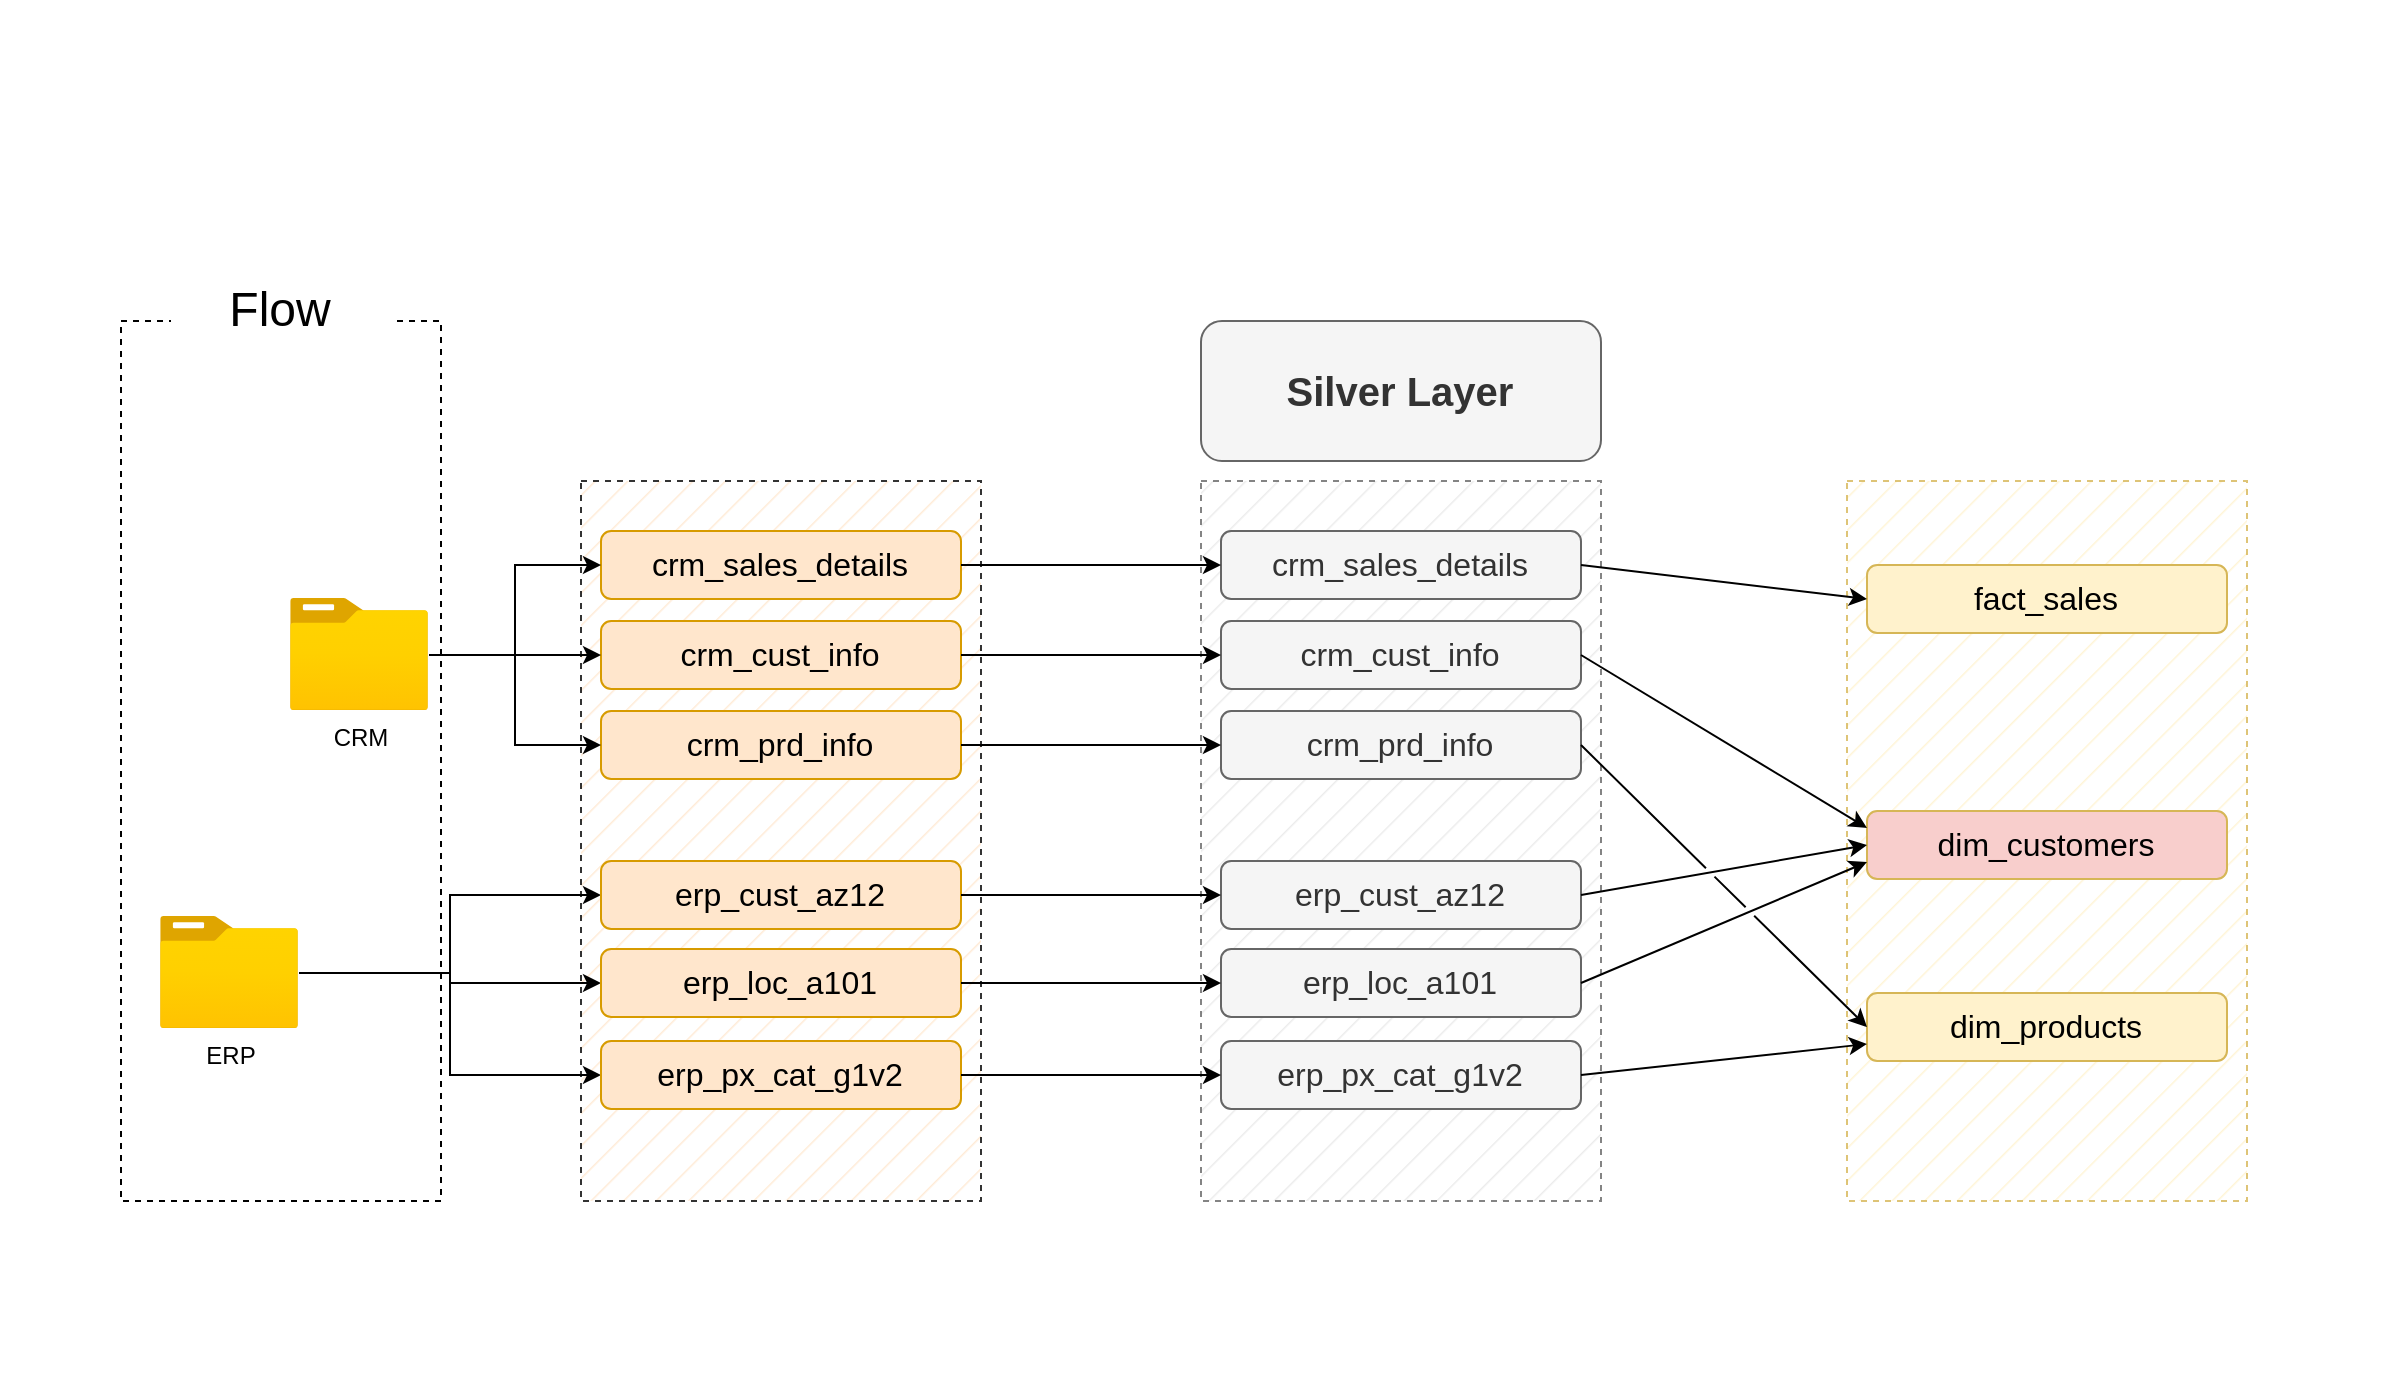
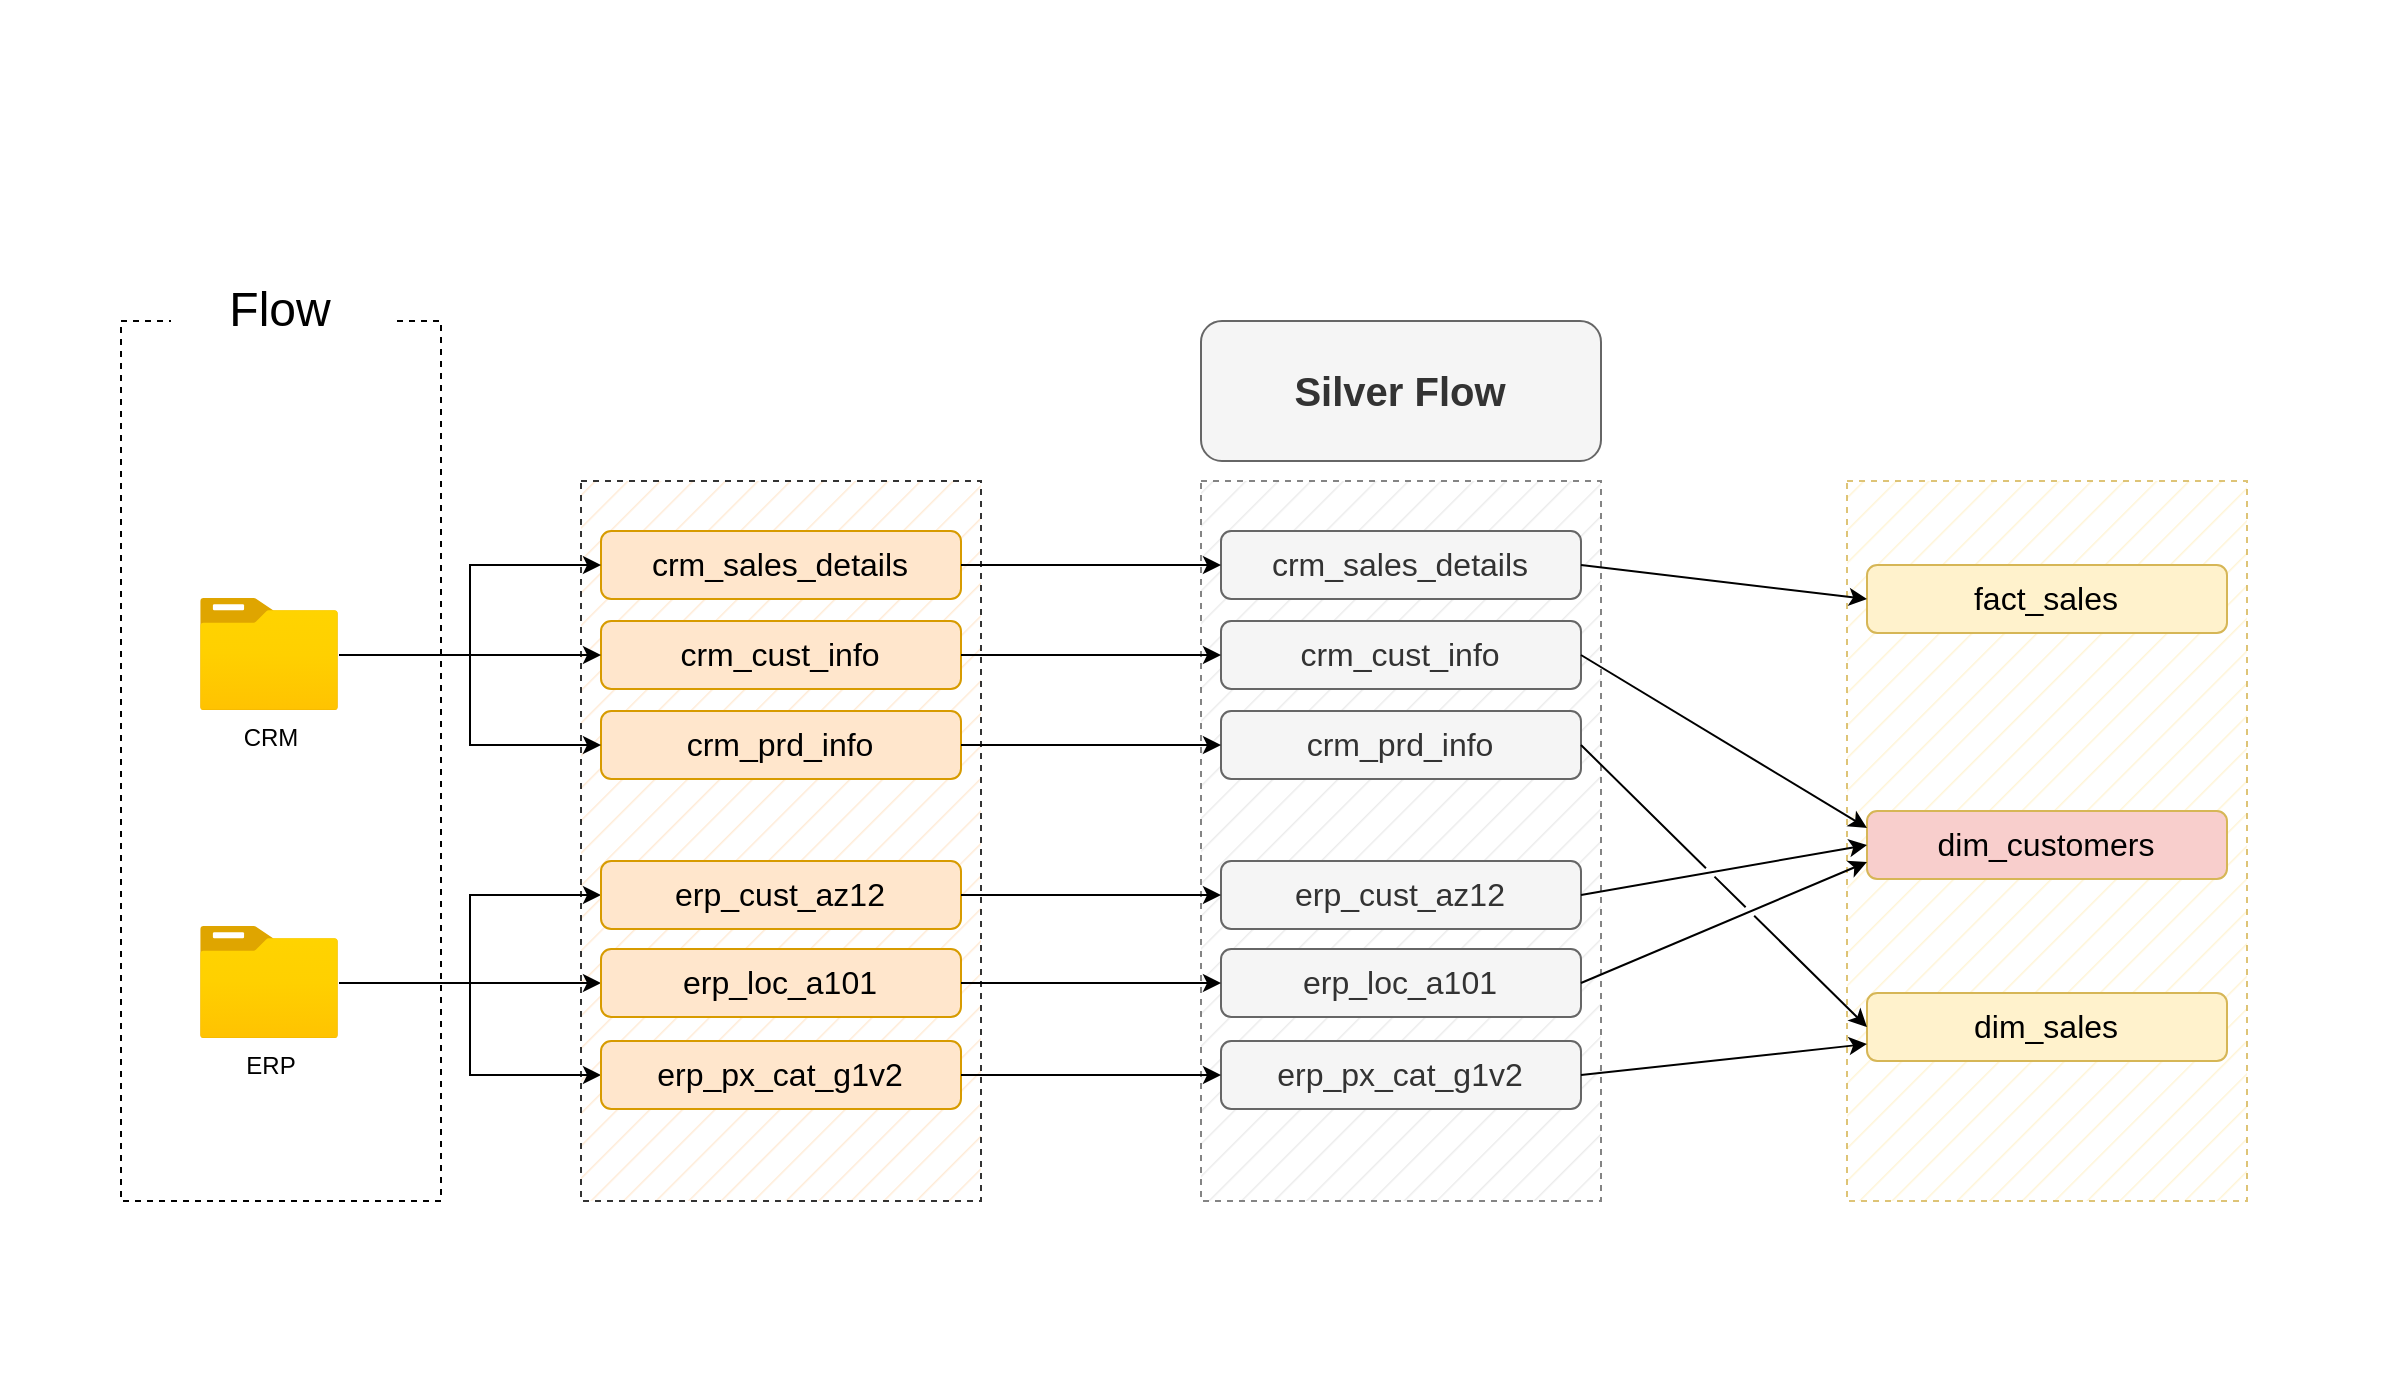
- <mxCell id="16" value="&lt;b&gt;&lt;font style=&quot;font-size: 20px;&quot;&gt;Silver Layer&lt;/font&gt;&lt;/b&gt;" style="rounded=1;whiteSpace=wrap;html=1;fillColor=#f5f5f5;strokeColor=#666666;fontColor=#333333;" vertex="1" parent="1"><mxGeometry x="600" y="160" width="200" height="70" as="geometry" /></mxCell>
+ <mxCell id="16" value="&lt;b&gt;&lt;font style=&quot;font-size: 20px;&quot;&gt;Silver Flow&lt;/font&gt;&lt;/b&gt;" style="rounded=1;whiteSpace=wrap;html=1;fillColor=#f5f5f5;strokeColor=#666666;fontColor=#333333;" vertex="1" parent="1"><mxGeometry x="600" y="160" width="200" height="70" as="geometry" /></mxCell>
- <mxCell id="4" value="CRM" style="image;aspect=fixed;html=1;points=[];align=center;fontSize=12;image=img/lib/azure2/general/Folder_Blank.svg;" vertex="1" parent="1"><mxGeometry x="145" y="299" width="69" height="56.0" as="geometry" /></mxCell>
+ <mxCell id="4" value="CRM" style="image;aspect=fixed;html=1;points=[];align=center;fontSize=12;image=img/lib/azure2/general/Folder_Blank.svg;" vertex="1" parent="1"><mxGeometry x="100" y="299" width="69" height="56.0" as="geometry" /></mxCell>
- <mxCell id="12" value="ERP" style="image;aspect=fixed;html=1;points=[];align=center;fontSize=12;image=img/lib/azure2/general/Folder_Blank.svg;" vertex="1" parent="1"><mxGeometry x="80" y="458" width="69" height="56.0" as="geometry" /></mxCell>
+ <mxCell id="12" value="ERP" style="image;aspect=fixed;html=1;points=[];align=center;fontSize=12;image=img/lib/azure2/general/Folder_Blank.svg;" vertex="1" parent="1"><mxGeometry x="100" y="463" width="69" height="56.0" as="geometry" /></mxCell>
- <mxCell id="36" value="&lt;font style=&quot;font-size: 16px;&quot;&gt;dim_products&lt;/font&gt;" style="rounded=1;whiteSpace=wrap;html=1;fillColor=#fff2cc;strokeColor=#d6b656;" vertex="1" parent="1"><mxGeometry x="933" y="496" width="180" height="34" as="geometry" /></mxCell>
+ <mxCell id="36" value="&lt;font style=&quot;font-size: 16px;&quot;&gt;dim_sales&lt;/font&gt;" style="rounded=1;whiteSpace=wrap;html=1;fillColor=#fff2cc;strokeColor=#d6b656;" vertex="1" parent="1"><mxGeometry x="933" y="496" width="180" height="34" as="geometry" /></mxCell>
